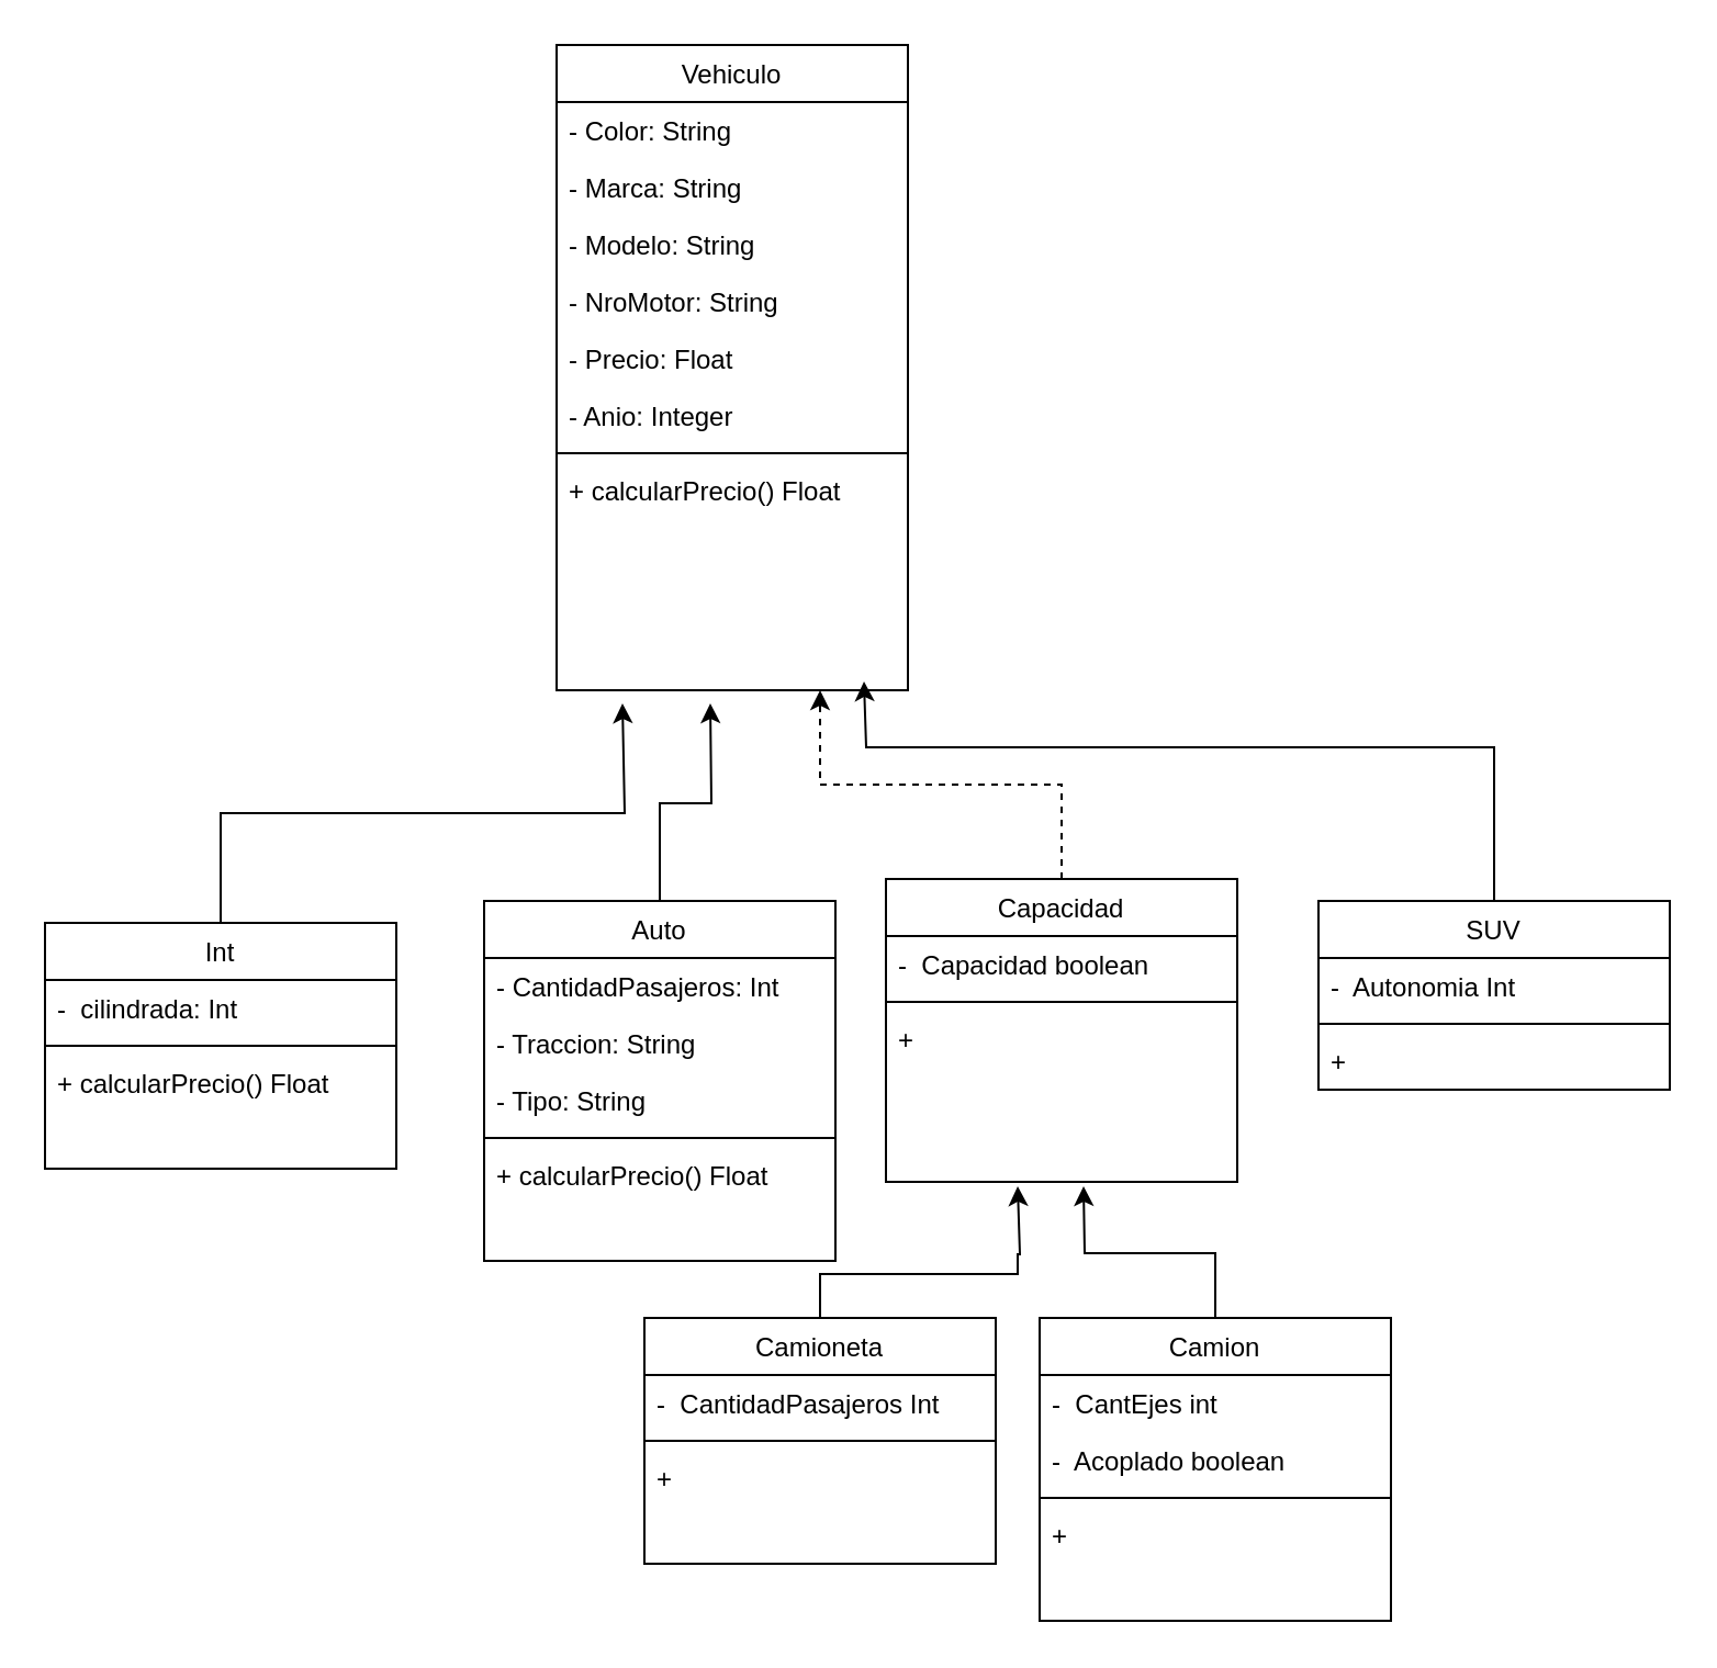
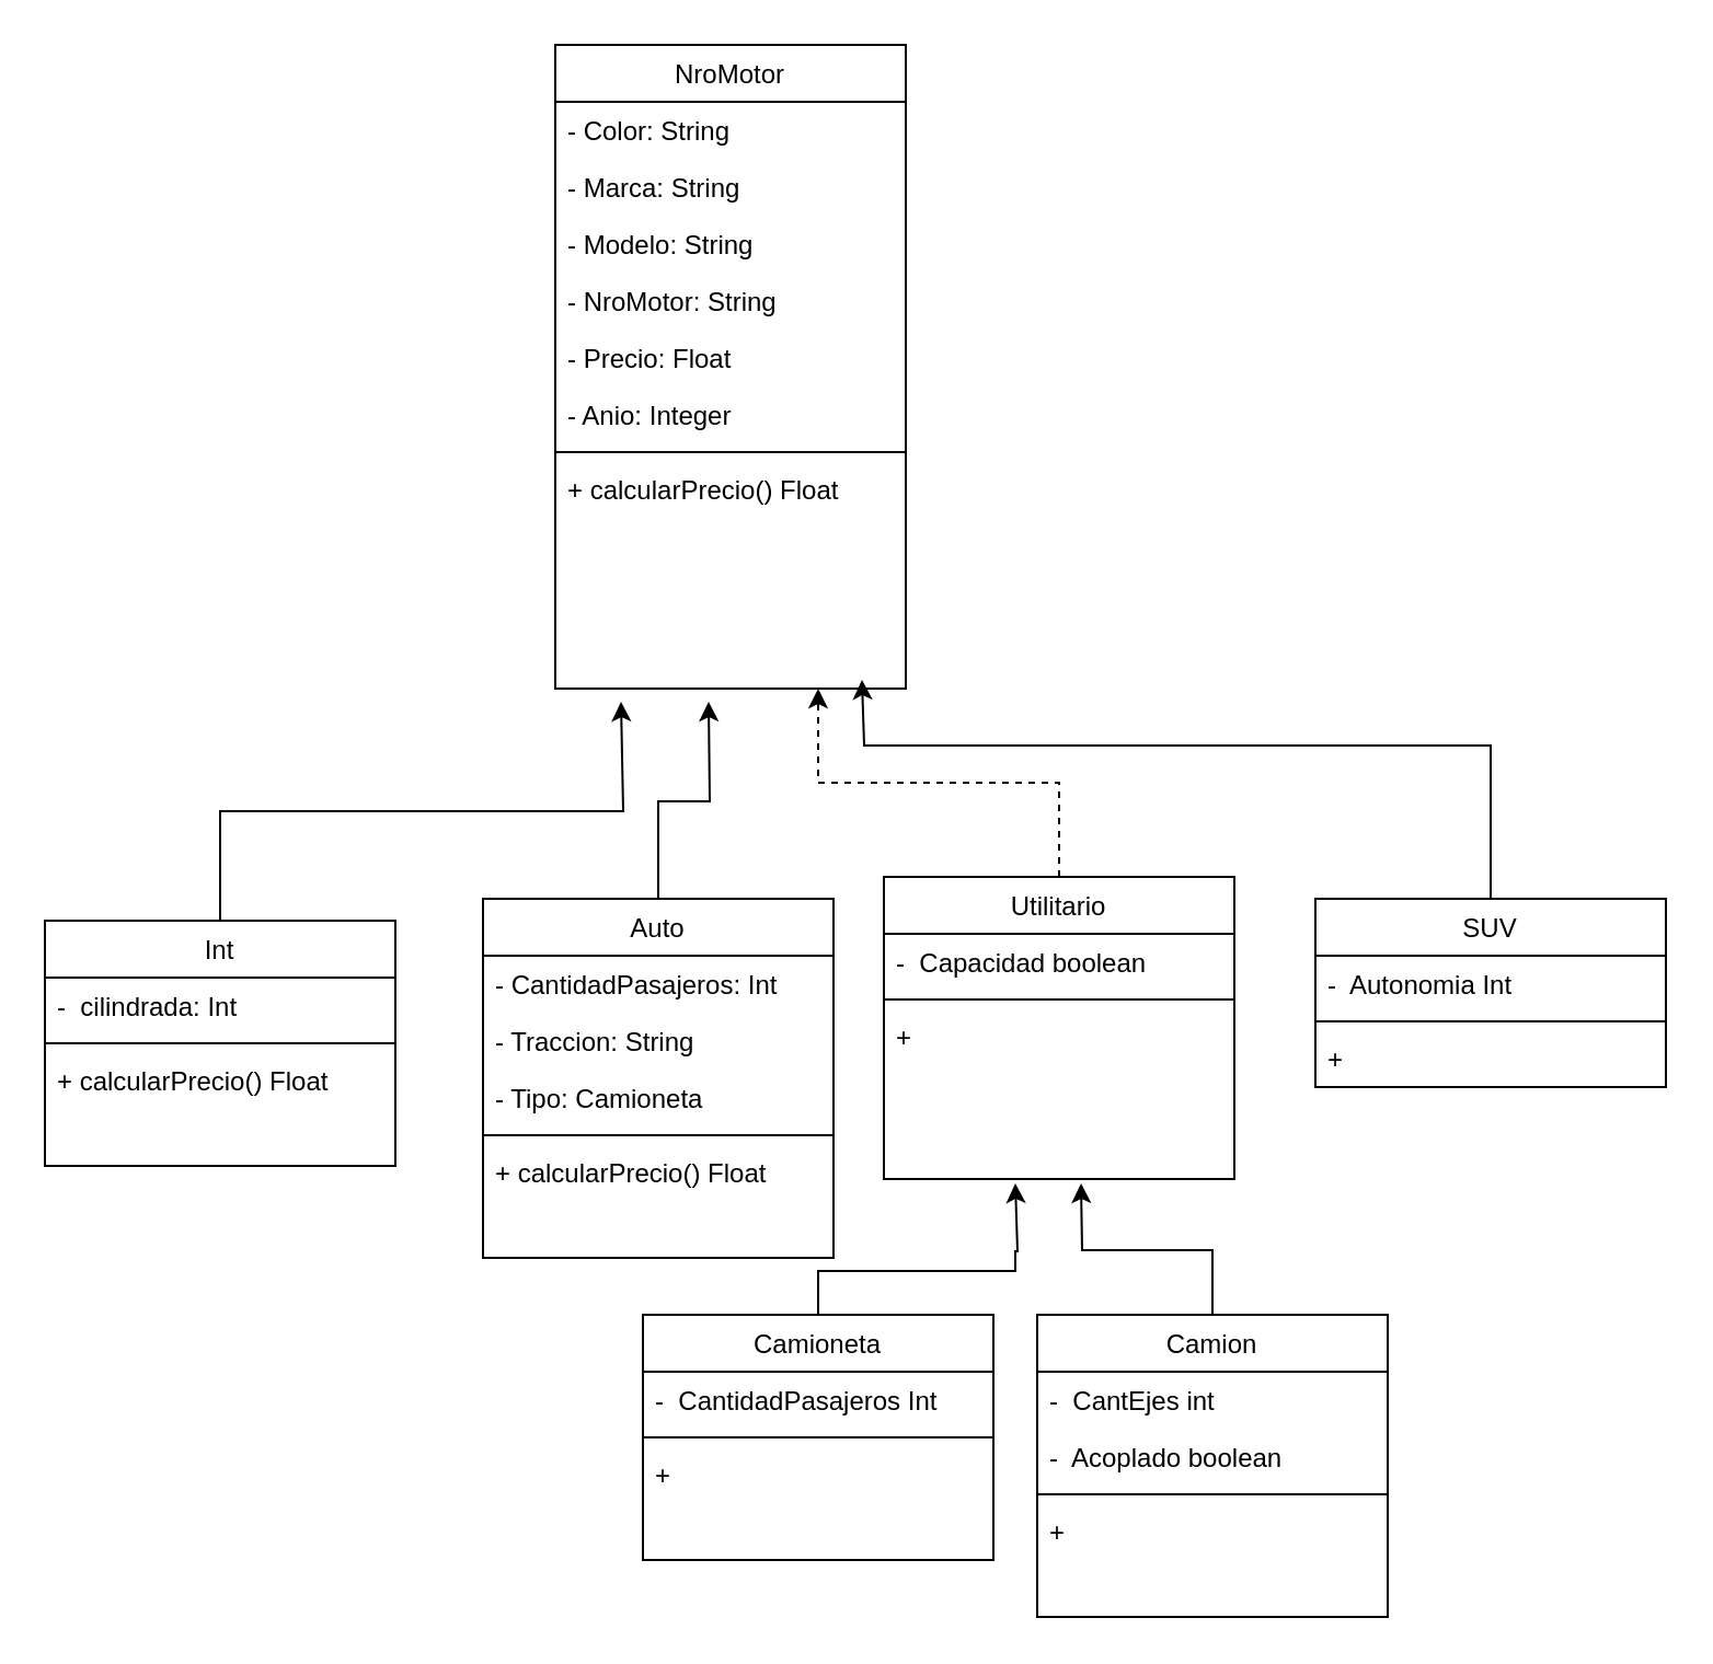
- <mxCell id="15" value="Vehiculo" style="swimlane;fontStyle=0;align=center;verticalAlign=top;childLayout=stackLayout;horizontal=1;startSize=26;horizontalStack=0;resizeParent=1;resizeLast=0;collapsible=1;marginBottom=0;rounded=0;shadow=0;strokeWidth=1;" vertex="1" parent="1"><mxGeometry x="253" y="20" width="160" height="294" as="geometry"><mxRectangle x="340" y="380" width="170" height="26" as="alternateBounds" /></mxGeometry></mxCell>
+ <mxCell id="15" value="NroMotor" style="swimlane;fontStyle=0;align=center;verticalAlign=top;childLayout=stackLayout;horizontal=1;startSize=26;horizontalStack=0;resizeParent=1;resizeLast=0;collapsible=1;marginBottom=0;rounded=0;shadow=0;strokeWidth=1;" vertex="1" parent="1"><mxGeometry x="253" y="20" width="160" height="294" as="geometry"><mxRectangle x="340" y="380" width="170" height="26" as="alternateBounds" /></mxGeometry></mxCell>
- <mxCell id="40" value="Capacidad" style="swimlane;fontStyle=0;align=center;verticalAlign=top;childLayout=stackLayout;horizontal=1;startSize=26;horizontalStack=0;resizeParent=1;resizeLast=0;collapsible=1;marginBottom=0;rounded=0;shadow=0;strokeWidth=1;" vertex="1" parent="1"><mxGeometry x="403" y="400" width="160" height="138" as="geometry"><mxRectangle x="340" y="380" width="170" height="26" as="alternateBounds" /></mxGeometry></mxCell>
+ <mxCell id="40" value="Utilitario" style="swimlane;fontStyle=0;align=center;verticalAlign=top;childLayout=stackLayout;horizontal=1;startSize=26;horizontalStack=0;resizeParent=1;resizeLast=0;collapsible=1;marginBottom=0;rounded=0;shadow=0;strokeWidth=1;" vertex="1" parent="1"><mxGeometry x="403" y="400" width="160" height="138" as="geometry"><mxRectangle x="340" y="380" width="170" height="26" as="alternateBounds" /></mxGeometry></mxCell>
- <mxCell id="6" value="- Tipo: String" style="text;align=left;verticalAlign=top;spacingLeft=4;spacingRight=4;overflow=hidden;rotatable=0;points=[[0,0.5],[1,0.5]];portConstraint=eastwest;" vertex="1" parent="3"><mxGeometry y="78" width="160" height="26" as="geometry" /></mxCell>
+ <mxCell id="6" value="- Tipo: Camioneta" style="text;align=left;verticalAlign=top;spacingLeft=4;spacingRight=4;overflow=hidden;rotatable=0;points=[[0,0.5],[1,0.5]];portConstraint=eastwest;" vertex="1" parent="3"><mxGeometry y="78" width="160" height="26" as="geometry" /></mxCell>
